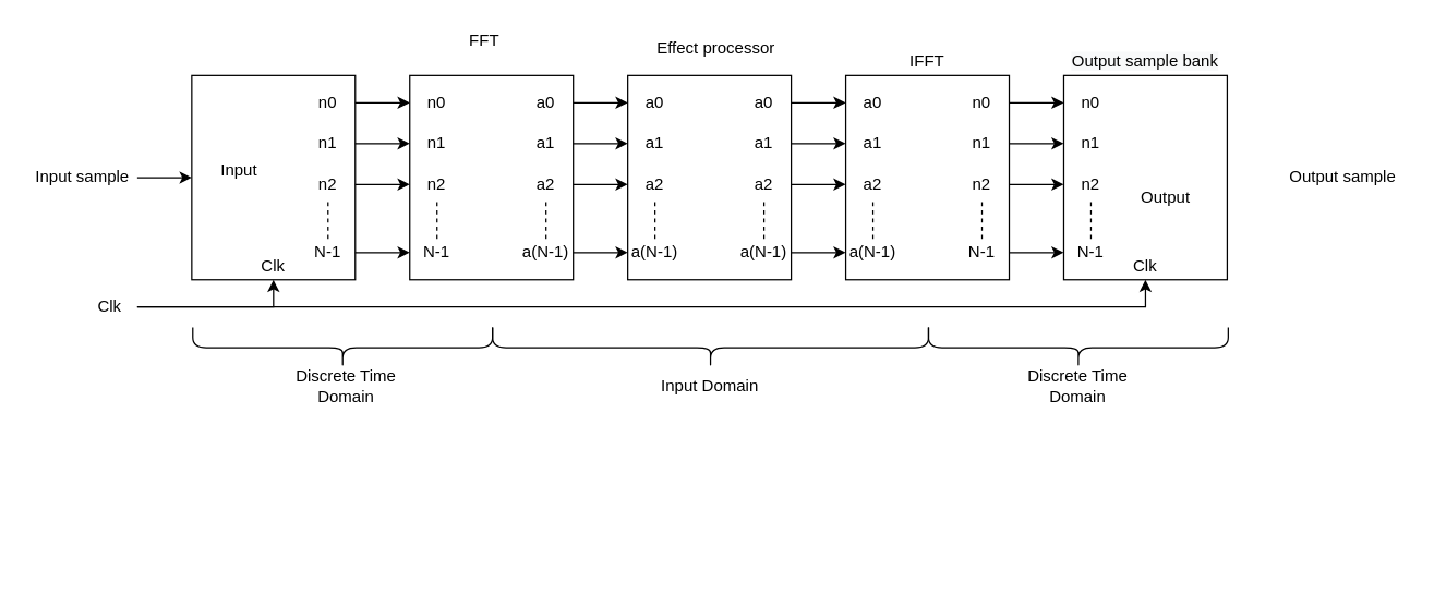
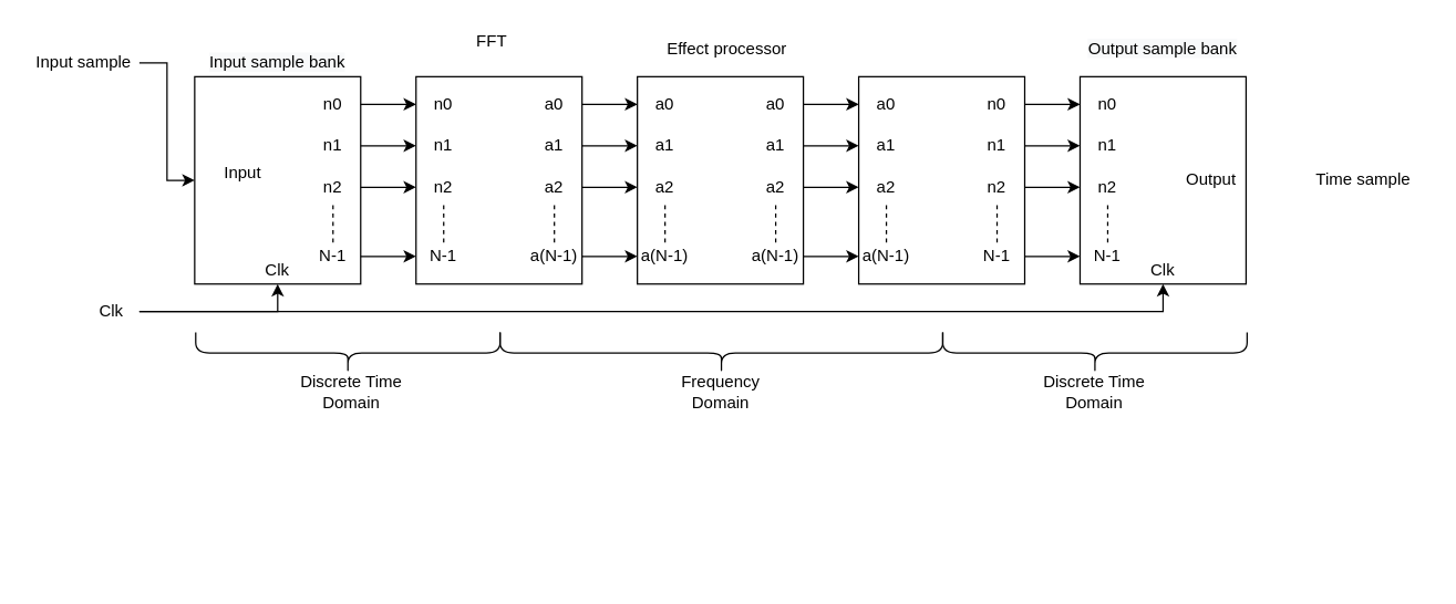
+ <mxCell id="5" value="&#10;&#10;&lt;span style=&quot;color: rgb(0, 0, 0); font-family: helvetica; font-size: 12px; font-style: normal; font-weight: 400; letter-spacing: normal; text-align: center; text-indent: 0px; text-transform: none; word-spacing: 0px; background-color: rgb(248, 249, 250); display: inline; float: none;&quot;&gt;Input sample bank&lt;/span&gt;&#10;&#10;" style="text;html=1;strokeColor=none;fillColor=none;align=center;verticalAlign=middle;whiteSpace=wrap;rounded=0;" vertex="1" parent="1"><mxGeometry x="145" y="35" width="110" height="20" as="geometry" /></mxCell>
- <mxCell id="55" value="IFFT" style="text;html=1;strokeColor=none;fillColor=none;align=center;verticalAlign=middle;whiteSpace=wrap;rounded=0;" vertex="1" parent="1"><mxGeometry x="625" y="35" width="110" height="20" as="geometry" /></mxCell>
- <mxCell id="16" value="&lt;span style=&quot;color: rgb(0 , 0 , 0) ; font-family: &amp;#34;helvetica&amp;#34; ; font-size: 12px ; font-style: normal ; font-weight: 400 ; letter-spacing: normal ; text-align: center ; text-indent: 0px ; text-transform: none ; word-spacing: 0px ; background-color: rgb(248 , 249 , 250) ; display: inline ; float: none&quot;&gt;Output sample bank&lt;/span&gt;" style="text;html=1;strokeColor=none;fillColor=none;align=center;verticalAlign=middle;whiteSpace=wrap;rounded=0;" vertex="1" parent="1"><mxGeometry x="780" y="35" width="120" height="20" as="geometry" /></mxCell>
+ <mxCell id="16" value="&lt;span style=&quot;color: rgb(0 , 0 , 0) ; font-family: &amp;#34;helvetica&amp;#34; ; font-size: 12px ; font-style: normal ; font-weight: 400 ; letter-spacing: normal ; text-align: center ; text-indent: 0px ; text-transform: none ; word-spacing: 0px ; background-color: rgb(248 , 249 , 250) ; display: inline ; float: none&quot;&gt;Output sample bank&lt;/span&gt;" style="text;html=1;strokeColor=none;fillColor=none;align=center;verticalAlign=middle;whiteSpace=wrap;rounded=0;" vertex="1" parent="1"><mxGeometry x="780" y="25" width="120" height="20" as="geometry" /></mxCell>
- <mxCell id="4" value="Input sample" style="text;html=1;strokeColor=none;fillColor=none;align=center;verticalAlign=middle;whiteSpace=wrap;rounded=0;" vertex="1" parent="1"><mxGeometry x="20" y="120" width="80" height="20" as="geometry" /></mxCell>
+ <mxCell id="4" value="Input sample" style="text;html=1;strokeColor=none;fillColor=none;align=center;verticalAlign=middle;whiteSpace=wrap;rounded=0;" vertex="1" parent="1"><mxGeometry x="20" y="35" width="80" height="20" as="geometry" /></mxCell>
- <mxCell id="72" value="Output sample" style="text;html=1;strokeColor=none;fillColor=none;align=center;verticalAlign=middle;whiteSpace=wrap;rounded=0;" vertex="1" parent="1"><mxGeometry x="940" y="120" width="90" height="20" as="geometry" /></mxCell>
+ <mxCell id="72" value="Time sample" style="text;html=1;strokeColor=none;fillColor=none;align=center;verticalAlign=middle;whiteSpace=wrap;rounded=0;" vertex="1" parent="1"><mxGeometry x="940" y="120" width="90" height="20" as="geometry" /></mxCell>
- <mxCell id="71" value="Output" style="text;html=1;strokeColor=none;fillColor=none;align=center;verticalAlign=middle;whiteSpace=wrap;rounded=0;" vertex="1" parent="1"><mxGeometry x="830" y="135" width="50" height="20" as="geometry" /></mxCell>
+ <mxCell id="71" value="Output" style="text;html=1;strokeColor=none;fillColor=none;align=center;verticalAlign=middle;whiteSpace=wrap;rounded=0;" vertex="1" parent="1"><mxGeometry x="850" y="120" width="50" height="20" as="geometry" /></mxCell>
- <mxCell id="78" value="Input Domain" style="text;html=1;strokeColor=none;fillColor=none;align=center;verticalAlign=middle;whiteSpace=wrap;rounded=0;" vertex="1" parent="1"><mxGeometry x="473.25" y="273" width="95" height="20" as="geometry" /></mxCell>
+ <mxCell id="78" value="Frequency Domain" style="text;html=1;strokeColor=none;fillColor=none;align=center;verticalAlign=middle;whiteSpace=wrap;rounded=0;" vertex="1" parent="1"><mxGeometry x="473.25" y="273" width="95" height="20" as="geometry" /></mxCell>
